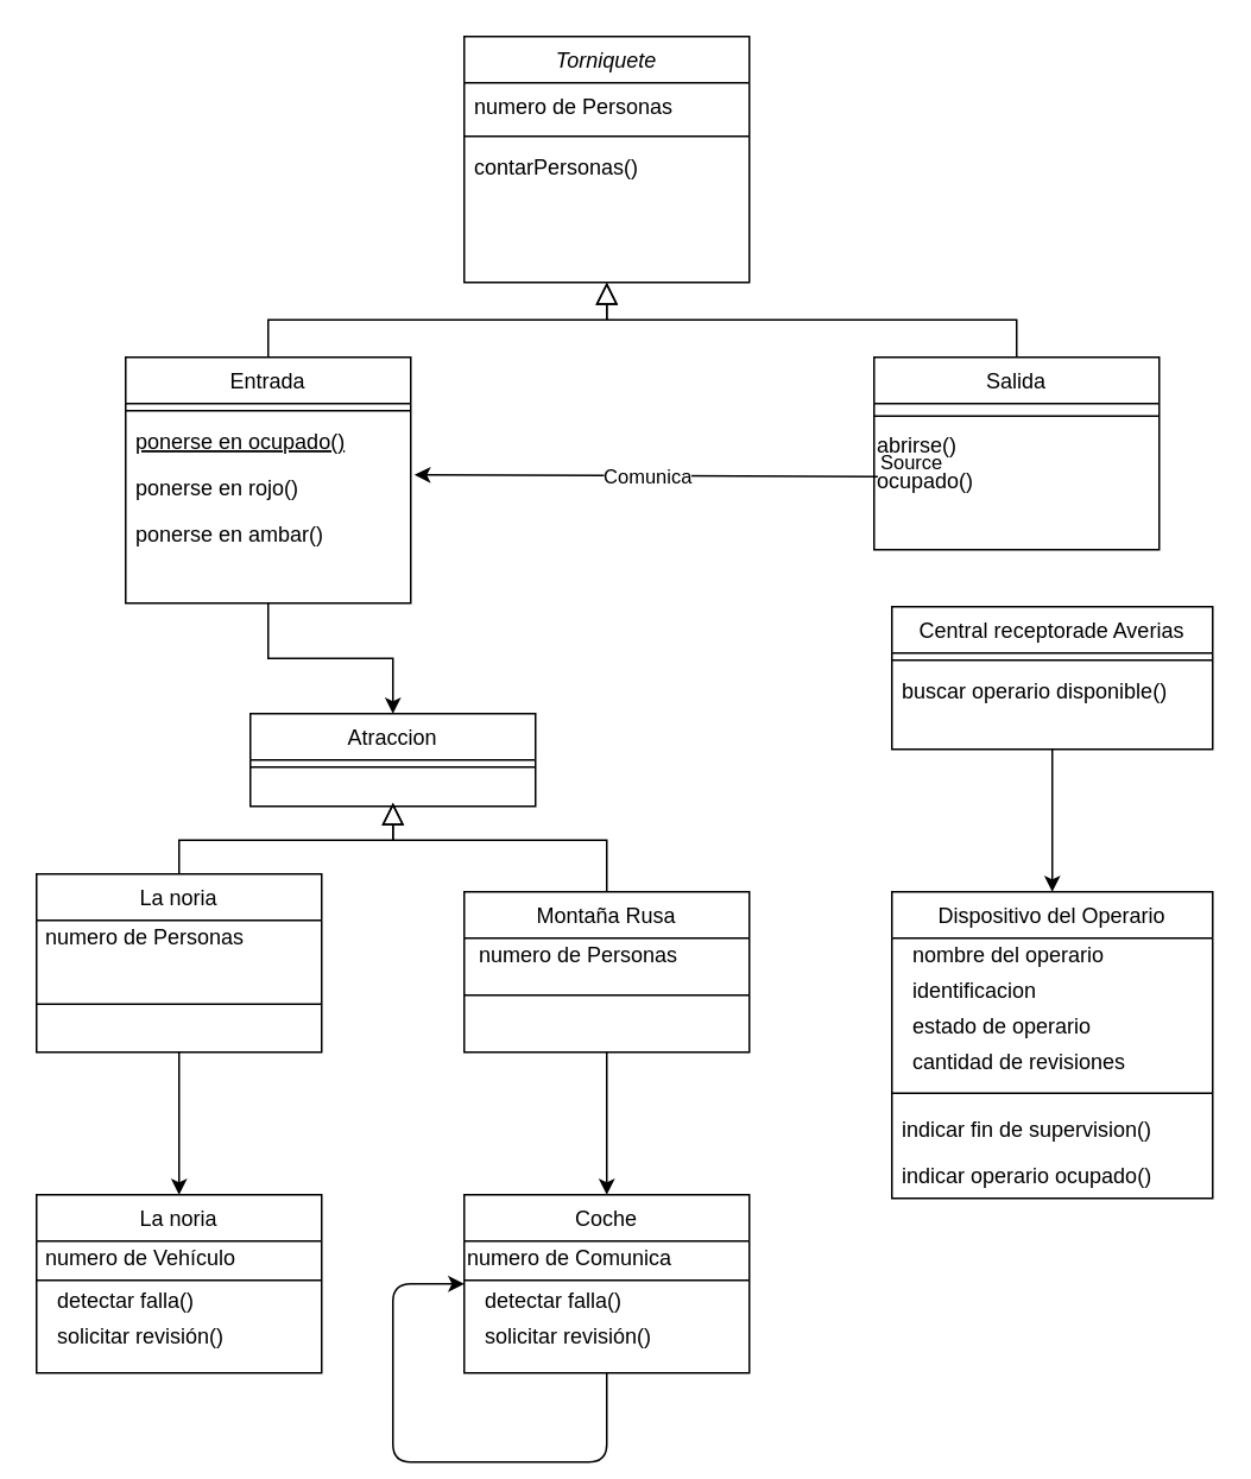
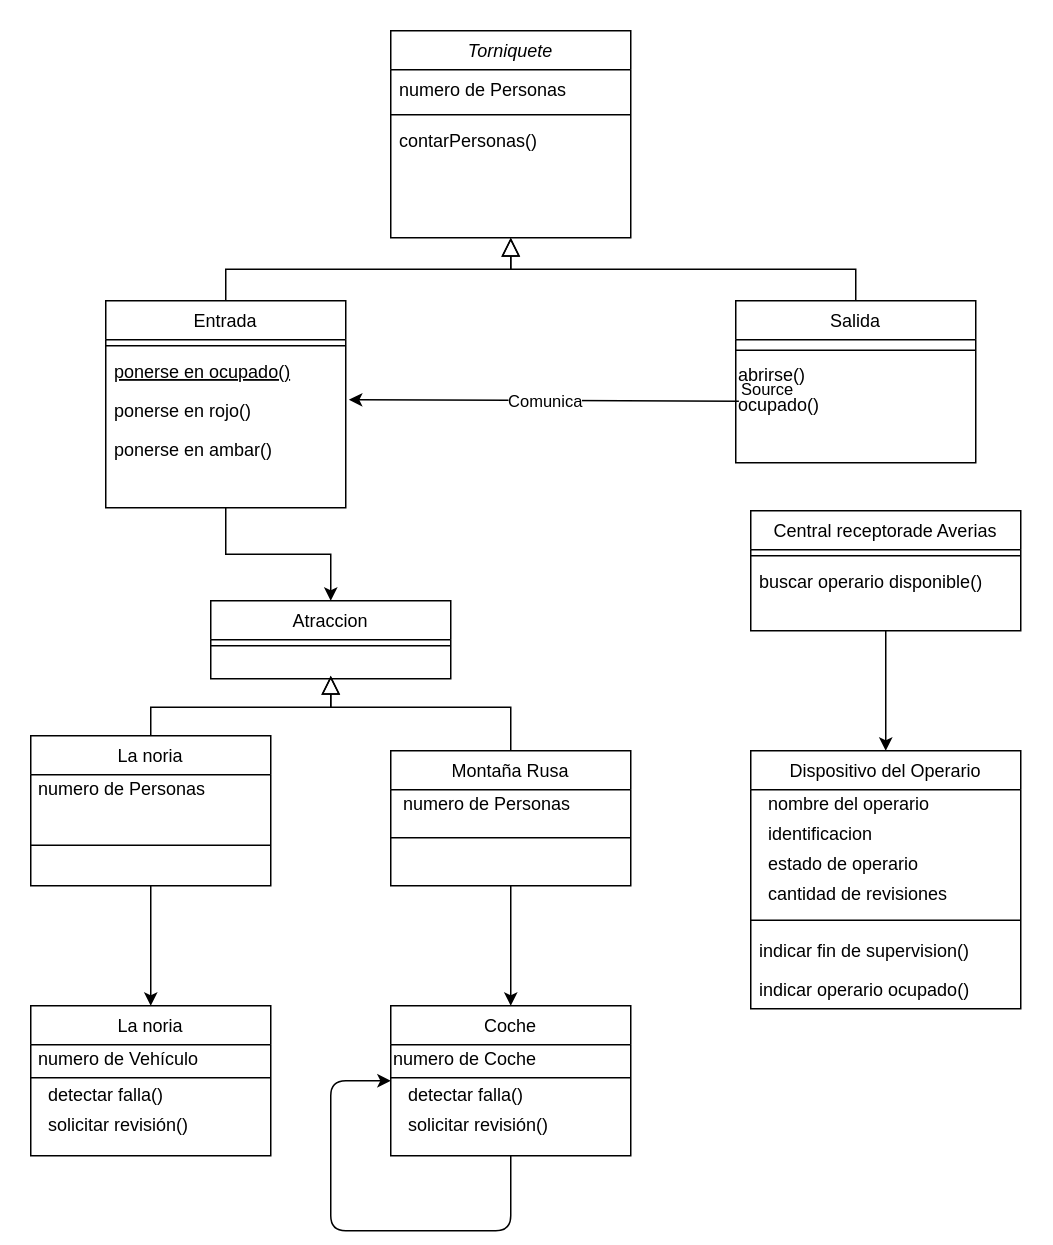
- <mxCell id="35" value="numero de Comunica" style="text;html=1;strokeColor=none;fillColor=none;align=left;verticalAlign=middle;whiteSpace=wrap;rounded=0;" vertex="1" parent="34"><mxGeometry y="26" width="160" height="20" as="geometry" /></mxCell>
+ <mxCell id="35" value="numero de Coche" style="text;html=1;strokeColor=none;fillColor=none;align=left;verticalAlign=middle;whiteSpace=wrap;rounded=0;" vertex="1" parent="34"><mxGeometry y="26" width="160" height="20" as="geometry" /></mxCell>
